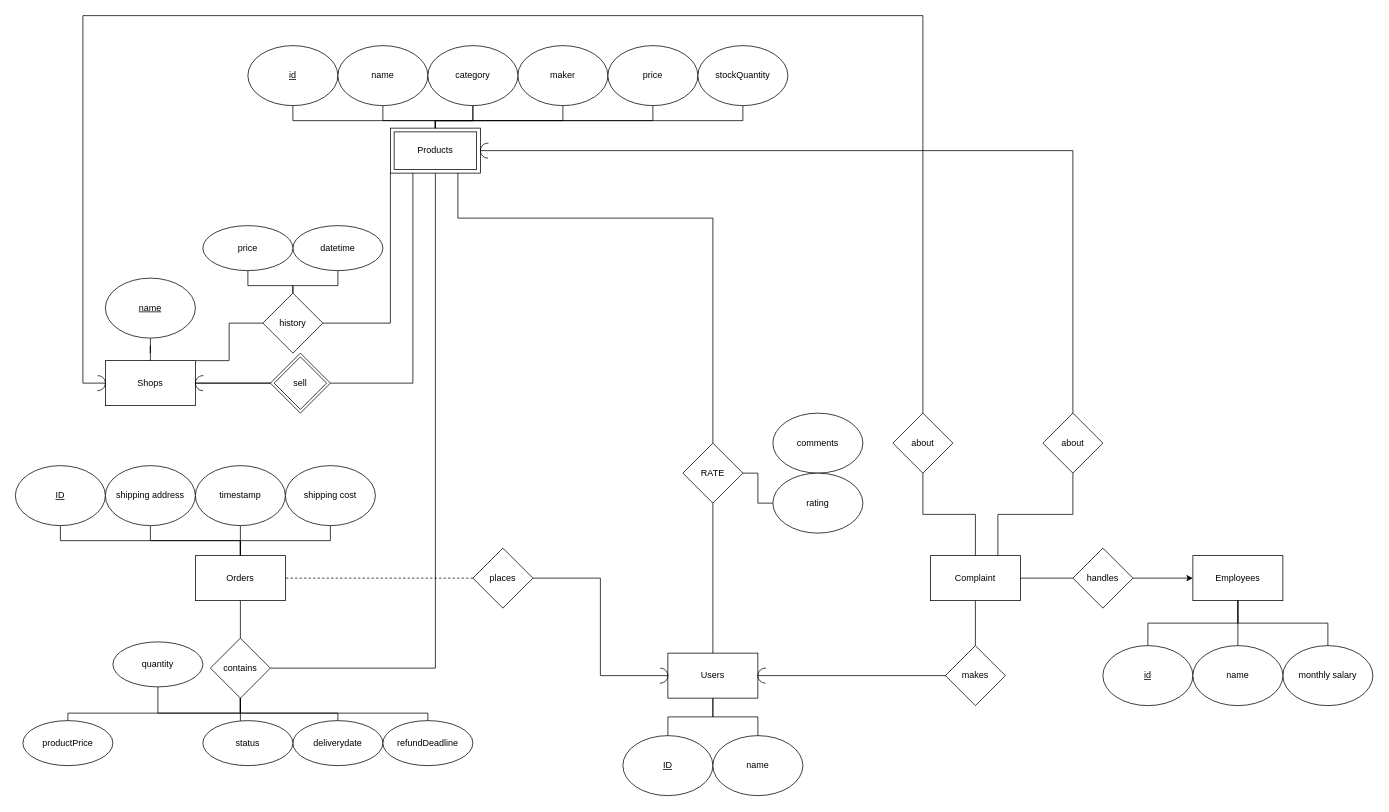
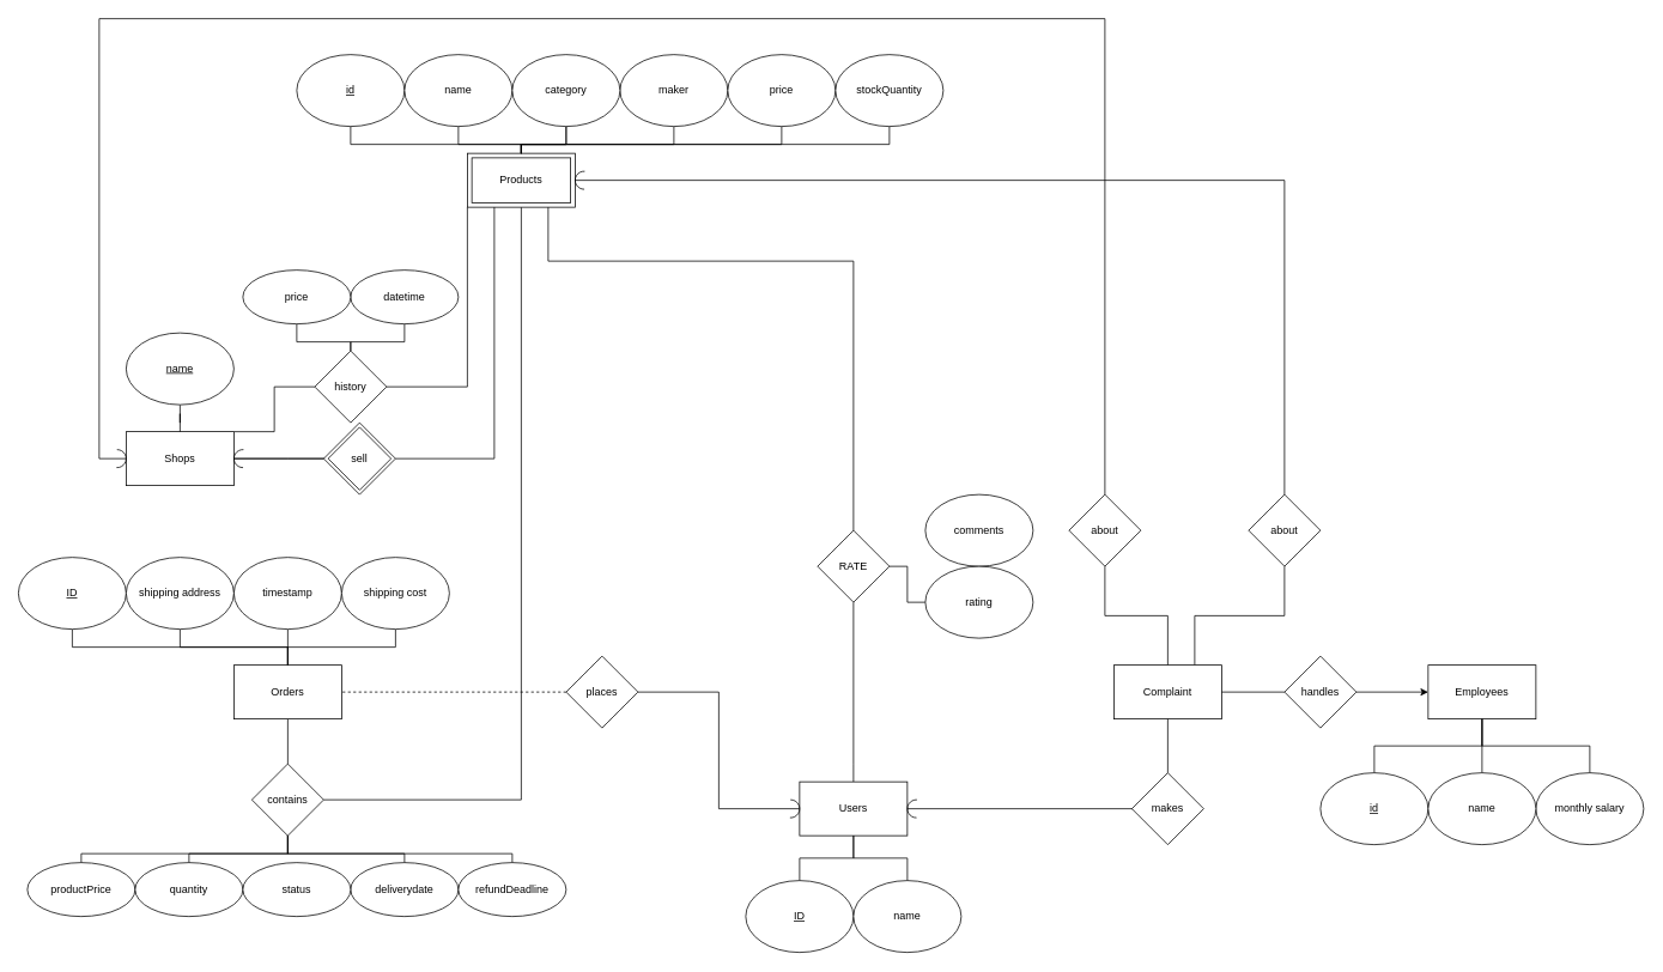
- <mxCell id="51" value="quantity" style="ellipse;whiteSpace=wrap;html=1;" parent="1" vertex="1"><mxGeometry x="150" y="855" width="120" height="60" as="geometry" /></mxCell>
+ <mxCell id="51" value="quantity" style="ellipse;whiteSpace=wrap;html=1;" parent="1" vertex="1"><mxGeometry x="150" y="960" width="120" height="60" as="geometry" /></mxCell>
- <mxCell id="52" style="edgeStyle=orthogonalEdgeStyle;rounded=0;orthogonalLoop=1;jettySize=auto;html=1;entryX=0.5;entryY=1;entryDx=0;entryDy=0;endArrow=none;endFill=0;" parent="1" source="53" target="42" edge="1"><mxGeometry relative="1" as="geometry"><Array as="points"><mxPoint x="320" y="970" /><mxPoint x="320" y="970" /></Array></mxGeometry></mxCell>
